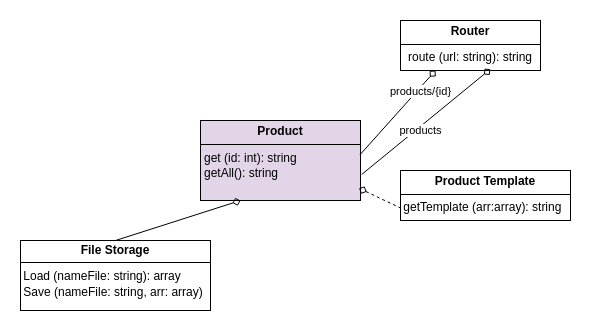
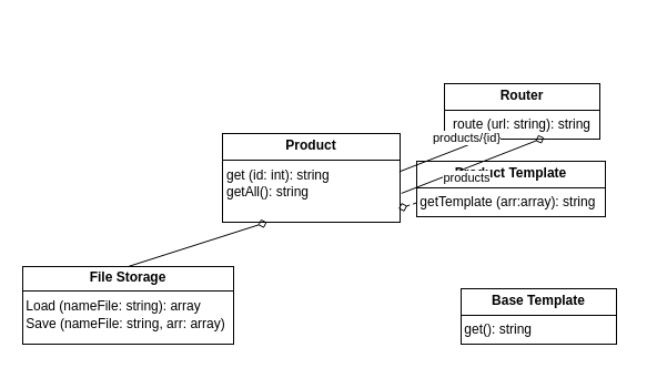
- <mxCell id="2" value="&lt;p style=&quot;margin:0px;margin-top:4px;text-align:center;&quot;&gt;&lt;b&gt;Router&lt;/b&gt;&lt;/p&gt;&lt;hr size=&quot;1&quot; style=&quot;border-style:solid;&quot;&gt;&lt;div style=&quot;text-align: center; height: 2px; line-height: 100%;&quot;&gt;route (url: string): string&lt;/div&gt;" style="verticalAlign=top;align=left;overflow=fill;html=1;whiteSpace=wrap;" parent="1" vertex="1"><mxGeometry x="400" y="20" width="140" height="50" as="geometry" /></mxCell>
+ <mxCell id="2" value="&lt;p style=&quot;margin:0px;margin-top:4px;text-align:center;&quot;&gt;&lt;b&gt;Router&lt;/b&gt;&lt;/p&gt;&lt;hr size=&quot;1&quot; style=&quot;border-style:solid;&quot;&gt;&lt;div style=&quot;text-align: center; height: 2px; line-height: 100%;&quot;&gt;route (url: string): string&lt;/div&gt;" style="verticalAlign=top;align=left;overflow=fill;html=1;whiteSpace=wrap;" parent="1" vertex="1"><mxGeometry x="400" y="75" width="140" height="50" as="geometry" /></mxCell>
- <mxCell id="3" value="&lt;p style=&quot;margin:0px;margin-top:4px;text-align:center;&quot;&gt;&lt;b&gt;Product&lt;/b&gt;&lt;/p&gt;&lt;hr size=&quot;1&quot; style=&quot;border-style:solid;&quot;&gt;&lt;p style=&quot;margin:0px;margin-left:4px;&quot;&gt;get (id: int): string&lt;br&gt;&lt;/p&gt;&lt;p style=&quot;margin:0px;margin-left:4px;&quot;&gt;getAll(): string&lt;/p&gt;" style="verticalAlign=top;align=left;overflow=fill;html=1;whiteSpace=wrap;fillColor=#e1d5e7;" parent="1" vertex="1"><mxGeometry x="200" y="120" width="160" height="80" as="geometry" /></mxCell>
+ <mxCell id="3" value="&lt;p style=&quot;margin:0px;margin-top:4px;text-align:center;&quot;&gt;&lt;b&gt;Product&lt;/b&gt;&lt;/p&gt;&lt;hr size=&quot;1&quot; style=&quot;border-style:solid;&quot;&gt;&lt;p style=&quot;margin:0px;margin-left:4px;&quot;&gt;get (id: int): string&lt;br&gt;&lt;/p&gt;&lt;p style=&quot;margin:0px;margin-left:4px;&quot;&gt;getAll(): string&lt;/p&gt;" style="verticalAlign=top;align=left;overflow=fill;html=1;whiteSpace=wrap;" parent="1" vertex="1"><mxGeometry x="200" y="120" width="160" height="80" as="geometry" /></mxCell>
- <mxCell id="4" value="&lt;p style=&quot;margin:0px;margin-top:4px;text-align:center;&quot;&gt;&lt;b&gt;Product Template&lt;/b&gt;&lt;/p&gt;&lt;hr size=&quot;1&quot; style=&quot;border-style:solid;&quot;&gt;&lt;div style=&quot;height: 2px; line-height: 100%;&quot;&gt;&amp;nbsp;getTemplate (arr:array): string&lt;/div&gt;&lt;div style=&quot;height:2px;&quot;&gt;&lt;/div&gt;" style="verticalAlign=top;align=left;overflow=fill;html=1;whiteSpace=wrap;" parent="1" vertex="1"><mxGeometry x="400" y="170" width="170" height="50" as="geometry" /></mxCell>
+ <mxCell id="4" value="&lt;p style=&quot;margin:0px;margin-top:4px;text-align:center;&quot;&gt;&lt;b&gt;Product Template&lt;/b&gt;&lt;/p&gt;&lt;hr size=&quot;1&quot; style=&quot;border-style:solid;&quot;&gt;&lt;div style=&quot;height: 2px; line-height: 100%;&quot;&gt;&amp;nbsp;getTemplate (arr:array): string&lt;/div&gt;&lt;div style=&quot;height:2px;&quot;&gt;&lt;/div&gt;" style="verticalAlign=top;align=left;overflow=fill;html=1;whiteSpace=wrap;" parent="1" vertex="1"><mxGeometry x="375" y="145" width="170" height="50" as="geometry" /></mxCell>
+ <mxCell id="5" value="&lt;p style=&quot;margin:0px;margin-top:4px;text-align:center;&quot;&gt;&lt;b&gt;Base Template&lt;/b&gt;&lt;/p&gt;&lt;hr size=&quot;1&quot; style=&quot;border-style:solid;&quot;&gt;&lt;div style=&quot;height: 2px; line-height: 100%;&quot;&gt;&amp;nbsp;get(): string&lt;/div&gt;" style="verticalAlign=top;align=left;overflow=fill;html=1;whiteSpace=wrap;fillColor=default;" parent="1" vertex="1"><mxGeometry x="415" y="260" width="140" height="50" as="geometry" /></mxCell>
